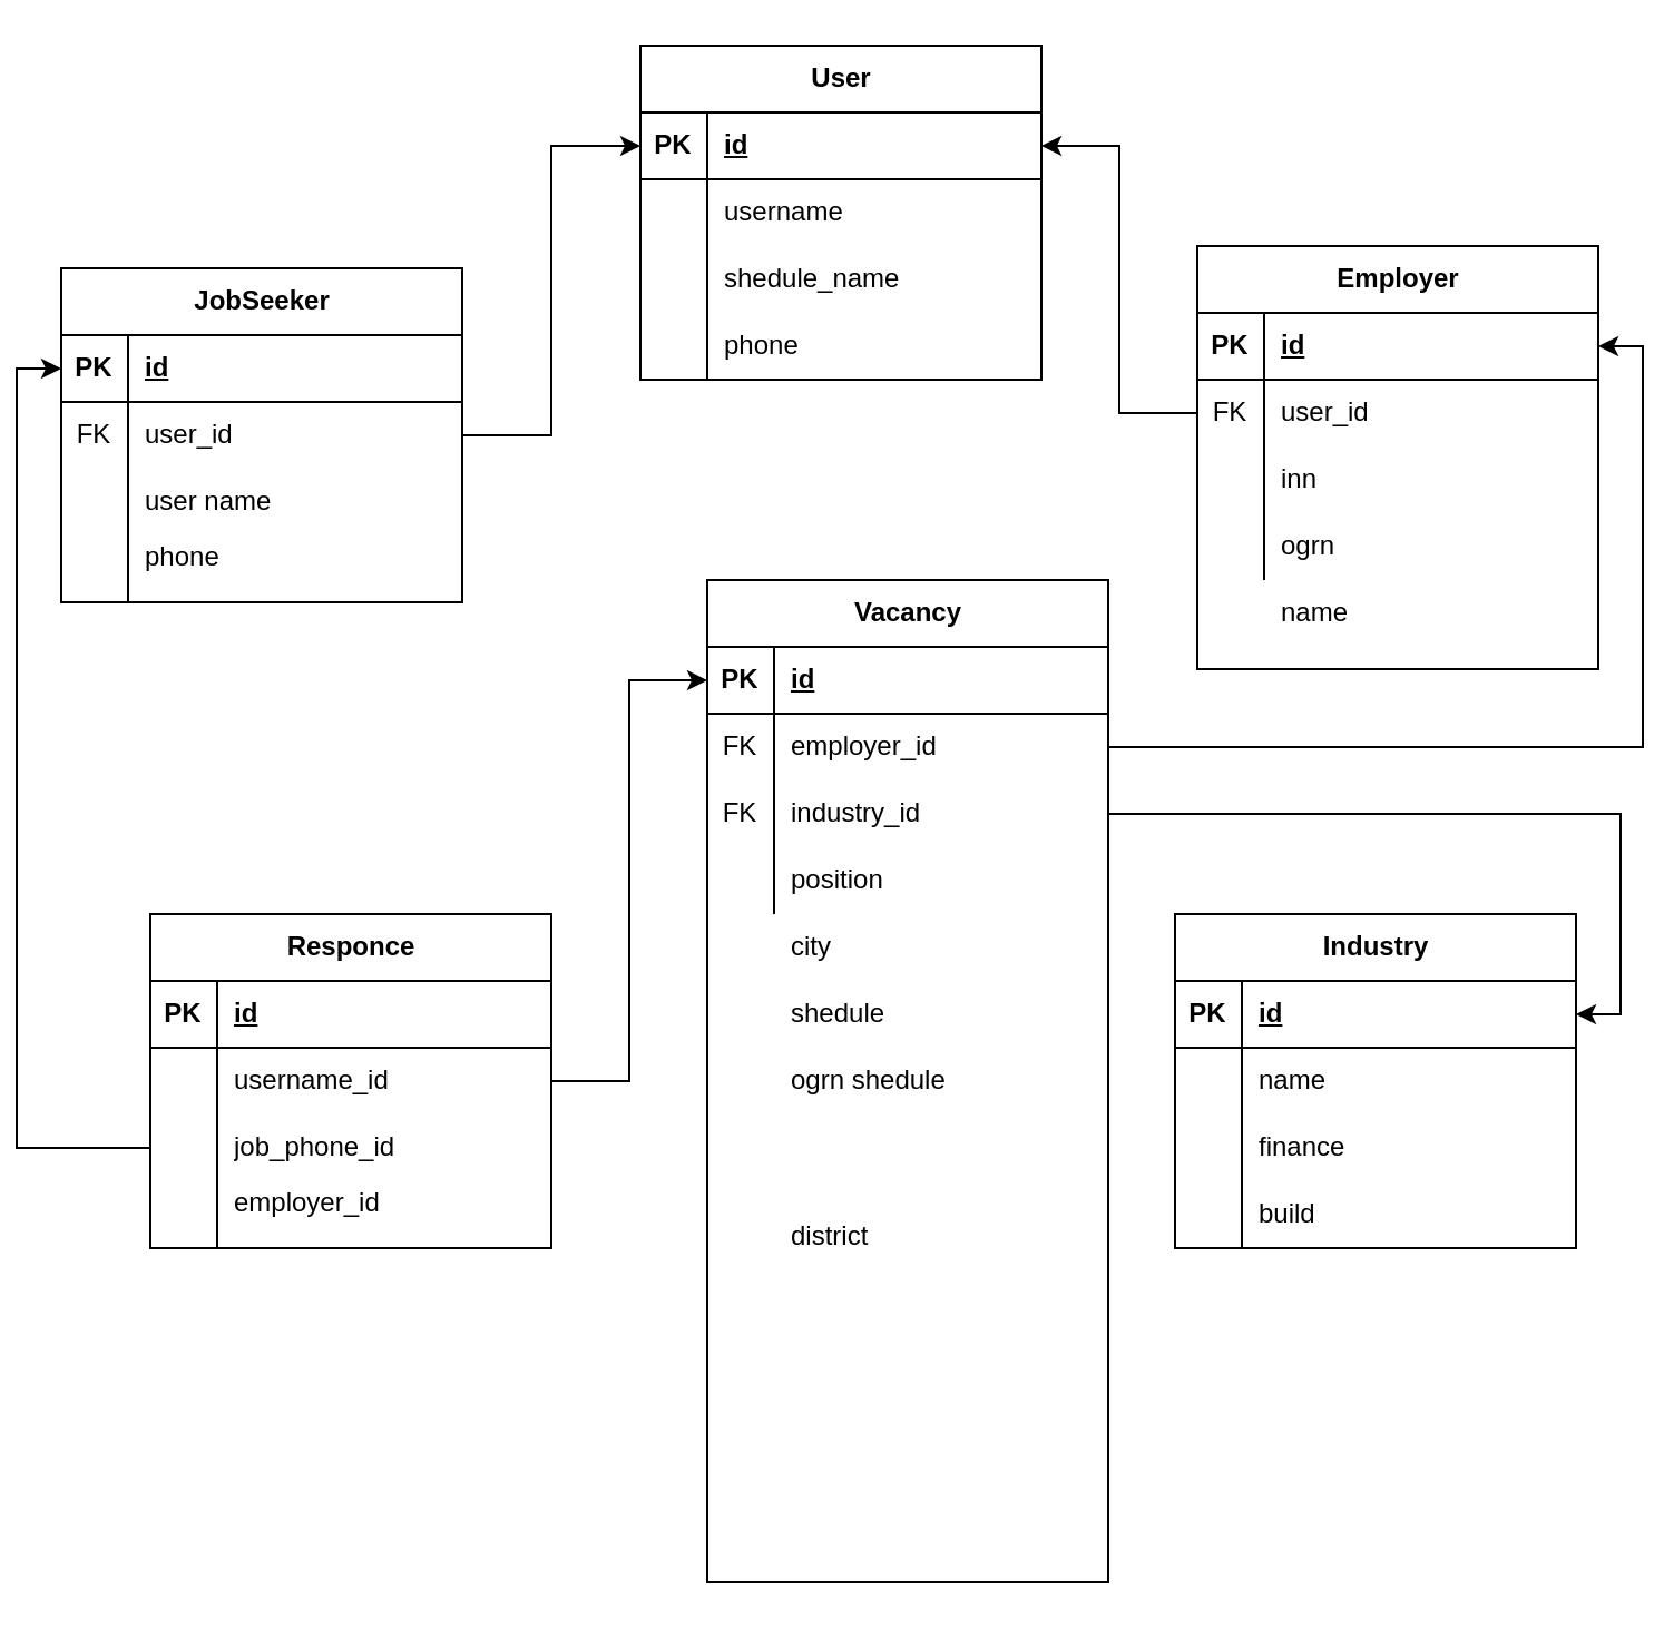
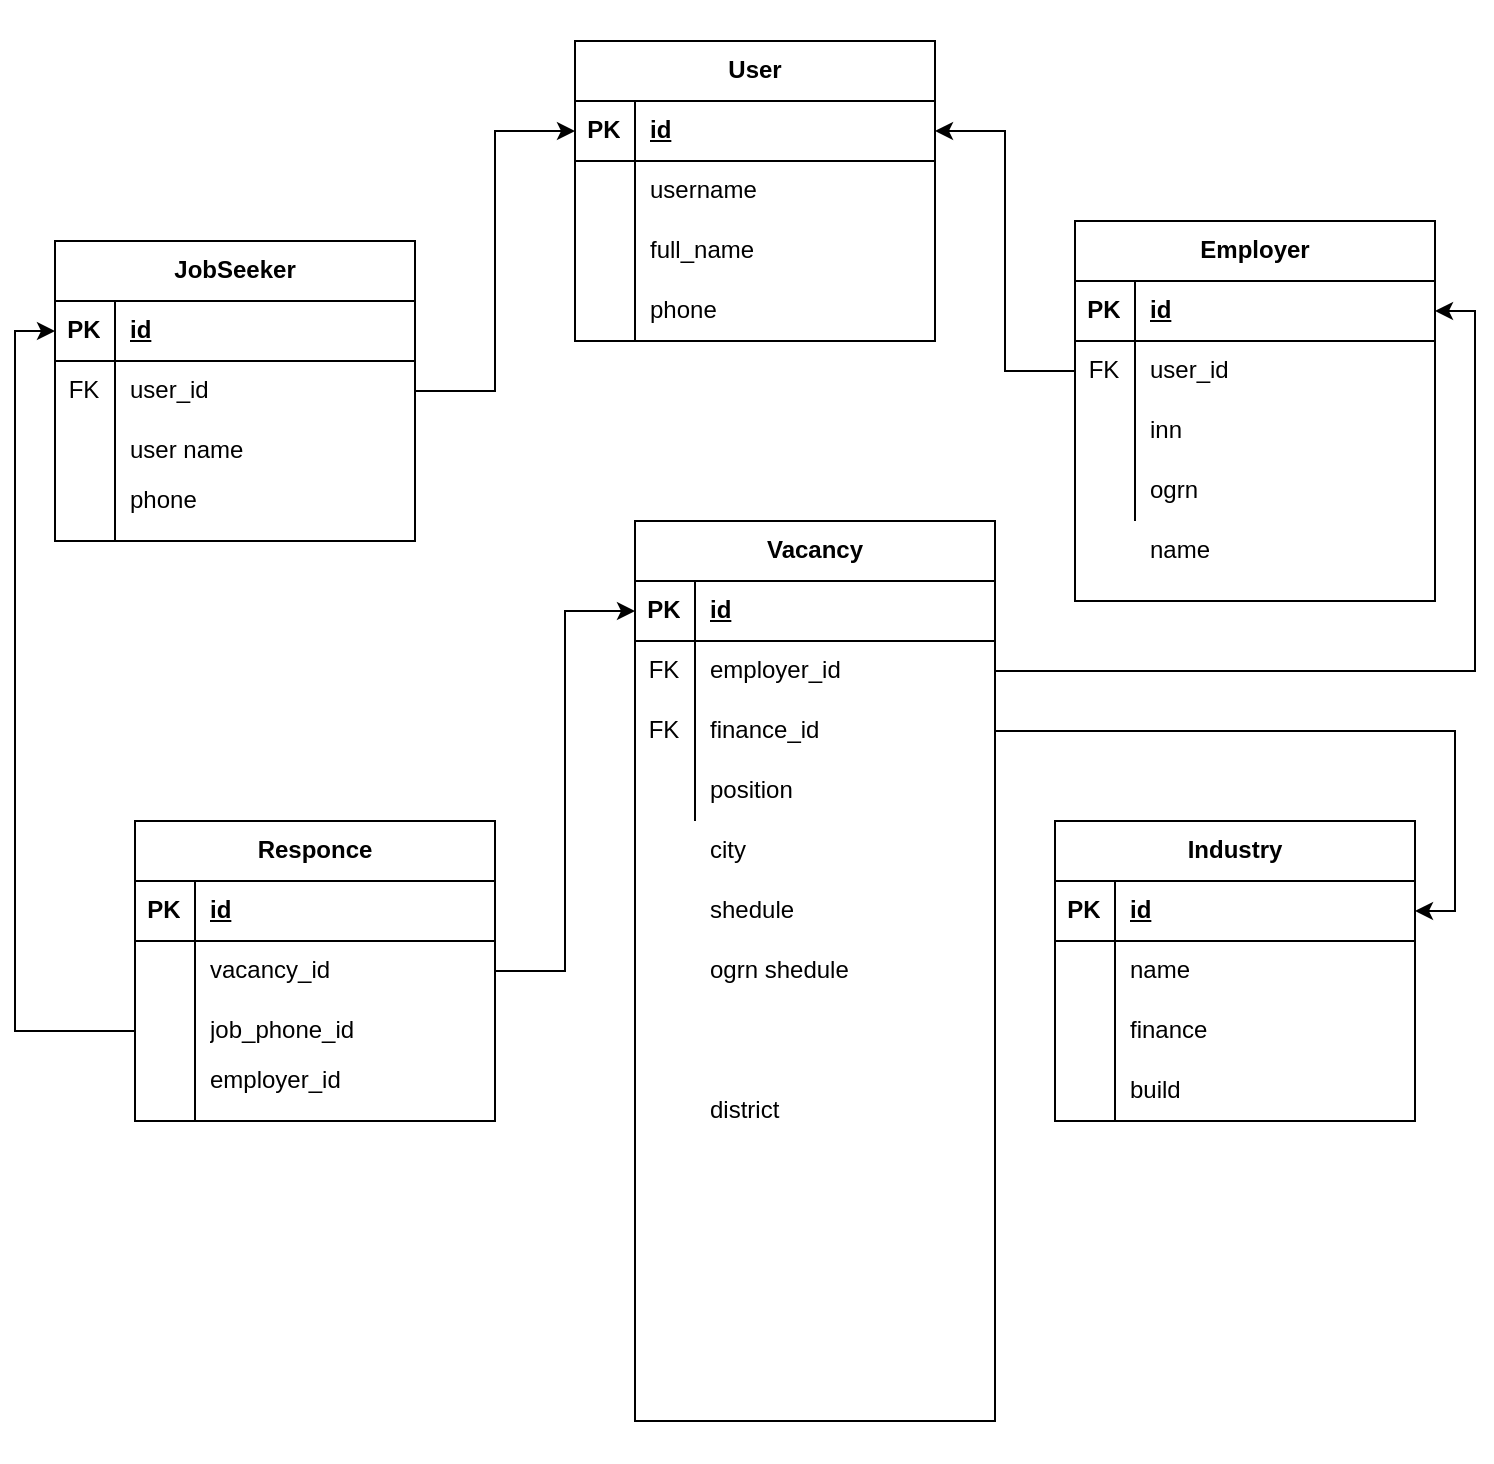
- <mxCell id="11" value="shedule_name" style="shape=partialRectangle;connectable=0;fillColor=none;top=0;left=0;bottom=0;right=0;align=left;spacingLeft=6;overflow=hidden;whiteSpace=wrap;html=1;" vertex="1" parent="9"><mxGeometry x="30" width="150" height="30" as="geometry"><mxRectangle width="150" height="30" as="alternateBounds" /></mxGeometry></mxCell>
+ <mxCell id="11" value="full_name" style="shape=partialRectangle;connectable=0;fillColor=none;top=0;left=0;bottom=0;right=0;align=left;spacingLeft=6;overflow=hidden;whiteSpace=wrap;html=1;" vertex="1" parent="9"><mxGeometry x="30" width="150" height="30" as="geometry"><mxRectangle width="150" height="30" as="alternateBounds" /></mxGeometry></mxCell>
- <mxCell id="65" value="industry_id" style="shape=partialRectangle;connectable=0;fillColor=none;top=0;left=0;bottom=0;right=0;align=left;spacingLeft=6;overflow=hidden;whiteSpace=wrap;html=1;" vertex="1" parent="63"><mxGeometry x="30" width="150" height="30" as="geometry"><mxRectangle width="150" height="30" as="alternateBounds" /></mxGeometry></mxCell>
+ <mxCell id="65" value="finance_id" style="shape=partialRectangle;connectable=0;fillColor=none;top=0;left=0;bottom=0;right=0;align=left;spacingLeft=6;overflow=hidden;whiteSpace=wrap;html=1;" vertex="1" parent="63"><mxGeometry x="30" width="150" height="30" as="geometry"><mxRectangle width="150" height="30" as="alternateBounds" /></mxGeometry></mxCell>
- <mxCell id="77" value="username_id" style="shape=partialRectangle;connectable=0;fillColor=none;top=0;left=0;bottom=0;right=0;align=left;spacingLeft=6;overflow=hidden;whiteSpace=wrap;html=1;" vertex="1" parent="75"><mxGeometry x="30" width="150" height="30" as="geometry"><mxRectangle width="150" height="30" as="alternateBounds" /></mxGeometry></mxCell>
+ <mxCell id="77" value="vacancy_id" style="shape=partialRectangle;connectable=0;fillColor=none;top=0;left=0;bottom=0;right=0;align=left;spacingLeft=6;overflow=hidden;whiteSpace=wrap;html=1;" vertex="1" parent="75"><mxGeometry x="30" width="150" height="30" as="geometry"><mxRectangle width="150" height="30" as="alternateBounds" /></mxGeometry></mxCell>
